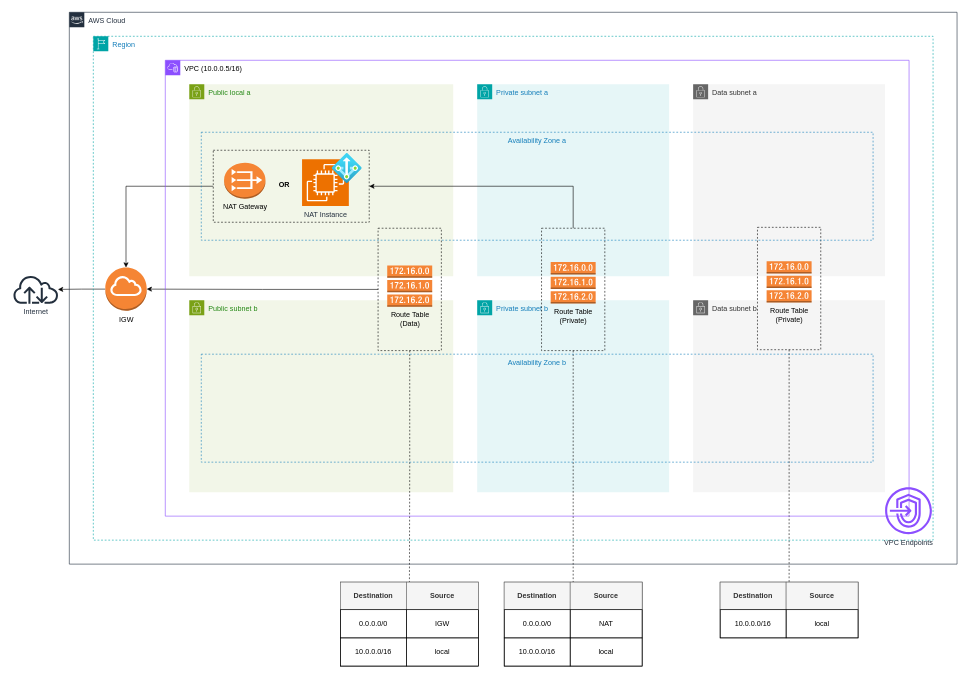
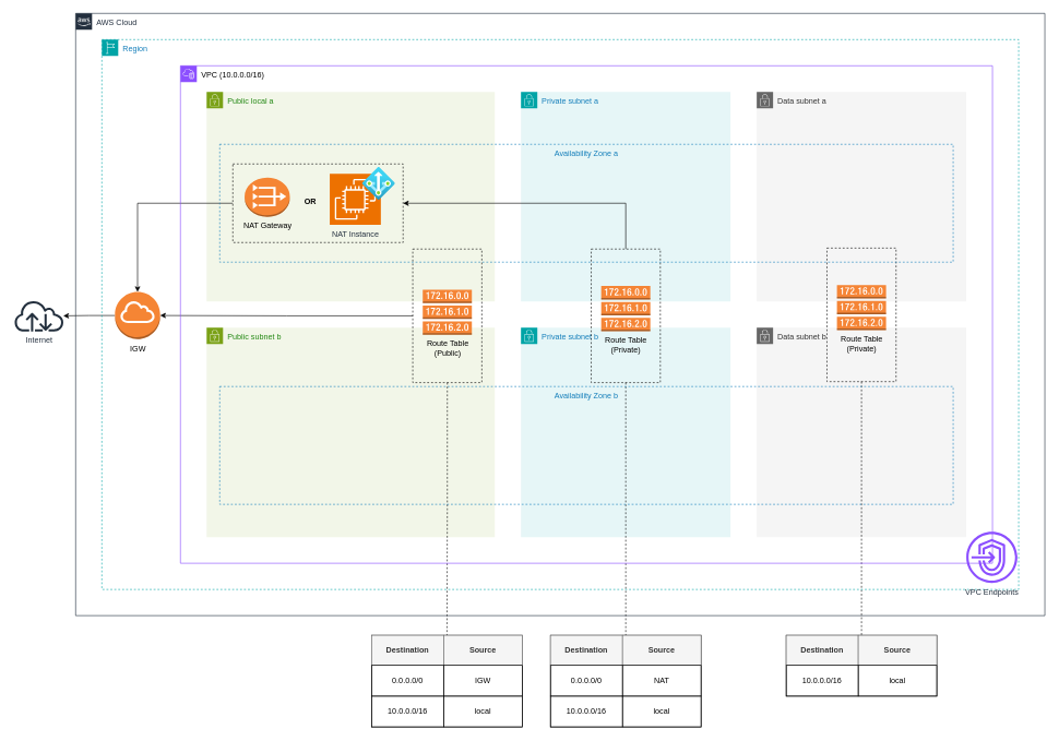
- <mxCell id="30" value="VPC (10.0.0.5/16)" style="points=[[0,0],[0.25,0],[0.5,0],[0.75,0],[1,0],[1,0.25],[1,0.5],[1,0.75],[1,1],[0.75,1],[0.5,1],[0.25,1],[0,1],[0,0.75],[0,0.5],[0,0.25]];outlineConnect=0;gradientColor=none;html=1;whiteSpace=wrap;fontSize=12;fontStyle=0;container=1;pointerEvents=0;collapsible=0;recursiveResize=0;shape=mxgraph.aws4.group;grIcon=mxgraph.aws4.group_vpc2;strokeColor=#8C4FFF;fillColor=none;verticalAlign=top;align=left;spacingLeft=30;fontColor=#000000;dashed=0;" parent="1" vertex="1"><mxGeometry x="275" y="100" width="1240" height="760" as="geometry" /></mxCell>
+ <mxCell id="30" value="VPC (10.0.0.0/16)" style="points=[[0,0],[0.25,0],[0.5,0],[0.75,0],[1,0],[1,0.25],[1,0.5],[1,0.75],[1,1],[0.75,1],[0.5,1],[0.25,1],[0,1],[0,0.75],[0,0.5],[0,0.25]];outlineConnect=0;gradientColor=none;html=1;whiteSpace=wrap;fontSize=12;fontStyle=0;container=1;pointerEvents=0;collapsible=0;recursiveResize=0;shape=mxgraph.aws4.group;grIcon=mxgraph.aws4.group_vpc2;strokeColor=#8C4FFF;fillColor=none;verticalAlign=top;align=left;spacingLeft=30;fontColor=#000000;dashed=0;" parent="1" vertex="1"><mxGeometry x="275" y="100" width="1240" height="760" as="geometry" /></mxCell>
- <mxCell id="19" value="Route Table&lt;div&gt;(Data)&lt;/div&gt;" style="outlineConnect=0;dashed=0;verticalLabelPosition=bottom;verticalAlign=top;align=center;html=1;shape=mxgraph.aws3.route_table;fillColor=#F58536;gradientColor=none;" parent="1" vertex="1"><mxGeometry x="645" y="442" width="75" height="69" as="geometry" /></mxCell>
+ <mxCell id="19" value="Route Table&lt;div&gt;(Public)&lt;/div&gt;" style="outlineConnect=0;dashed=0;verticalLabelPosition=bottom;verticalAlign=top;align=center;html=1;shape=mxgraph.aws3.route_table;fillColor=#F58536;gradientColor=none;" parent="1" vertex="1"><mxGeometry x="645" y="442" width="75" height="69" as="geometry" /></mxCell>
